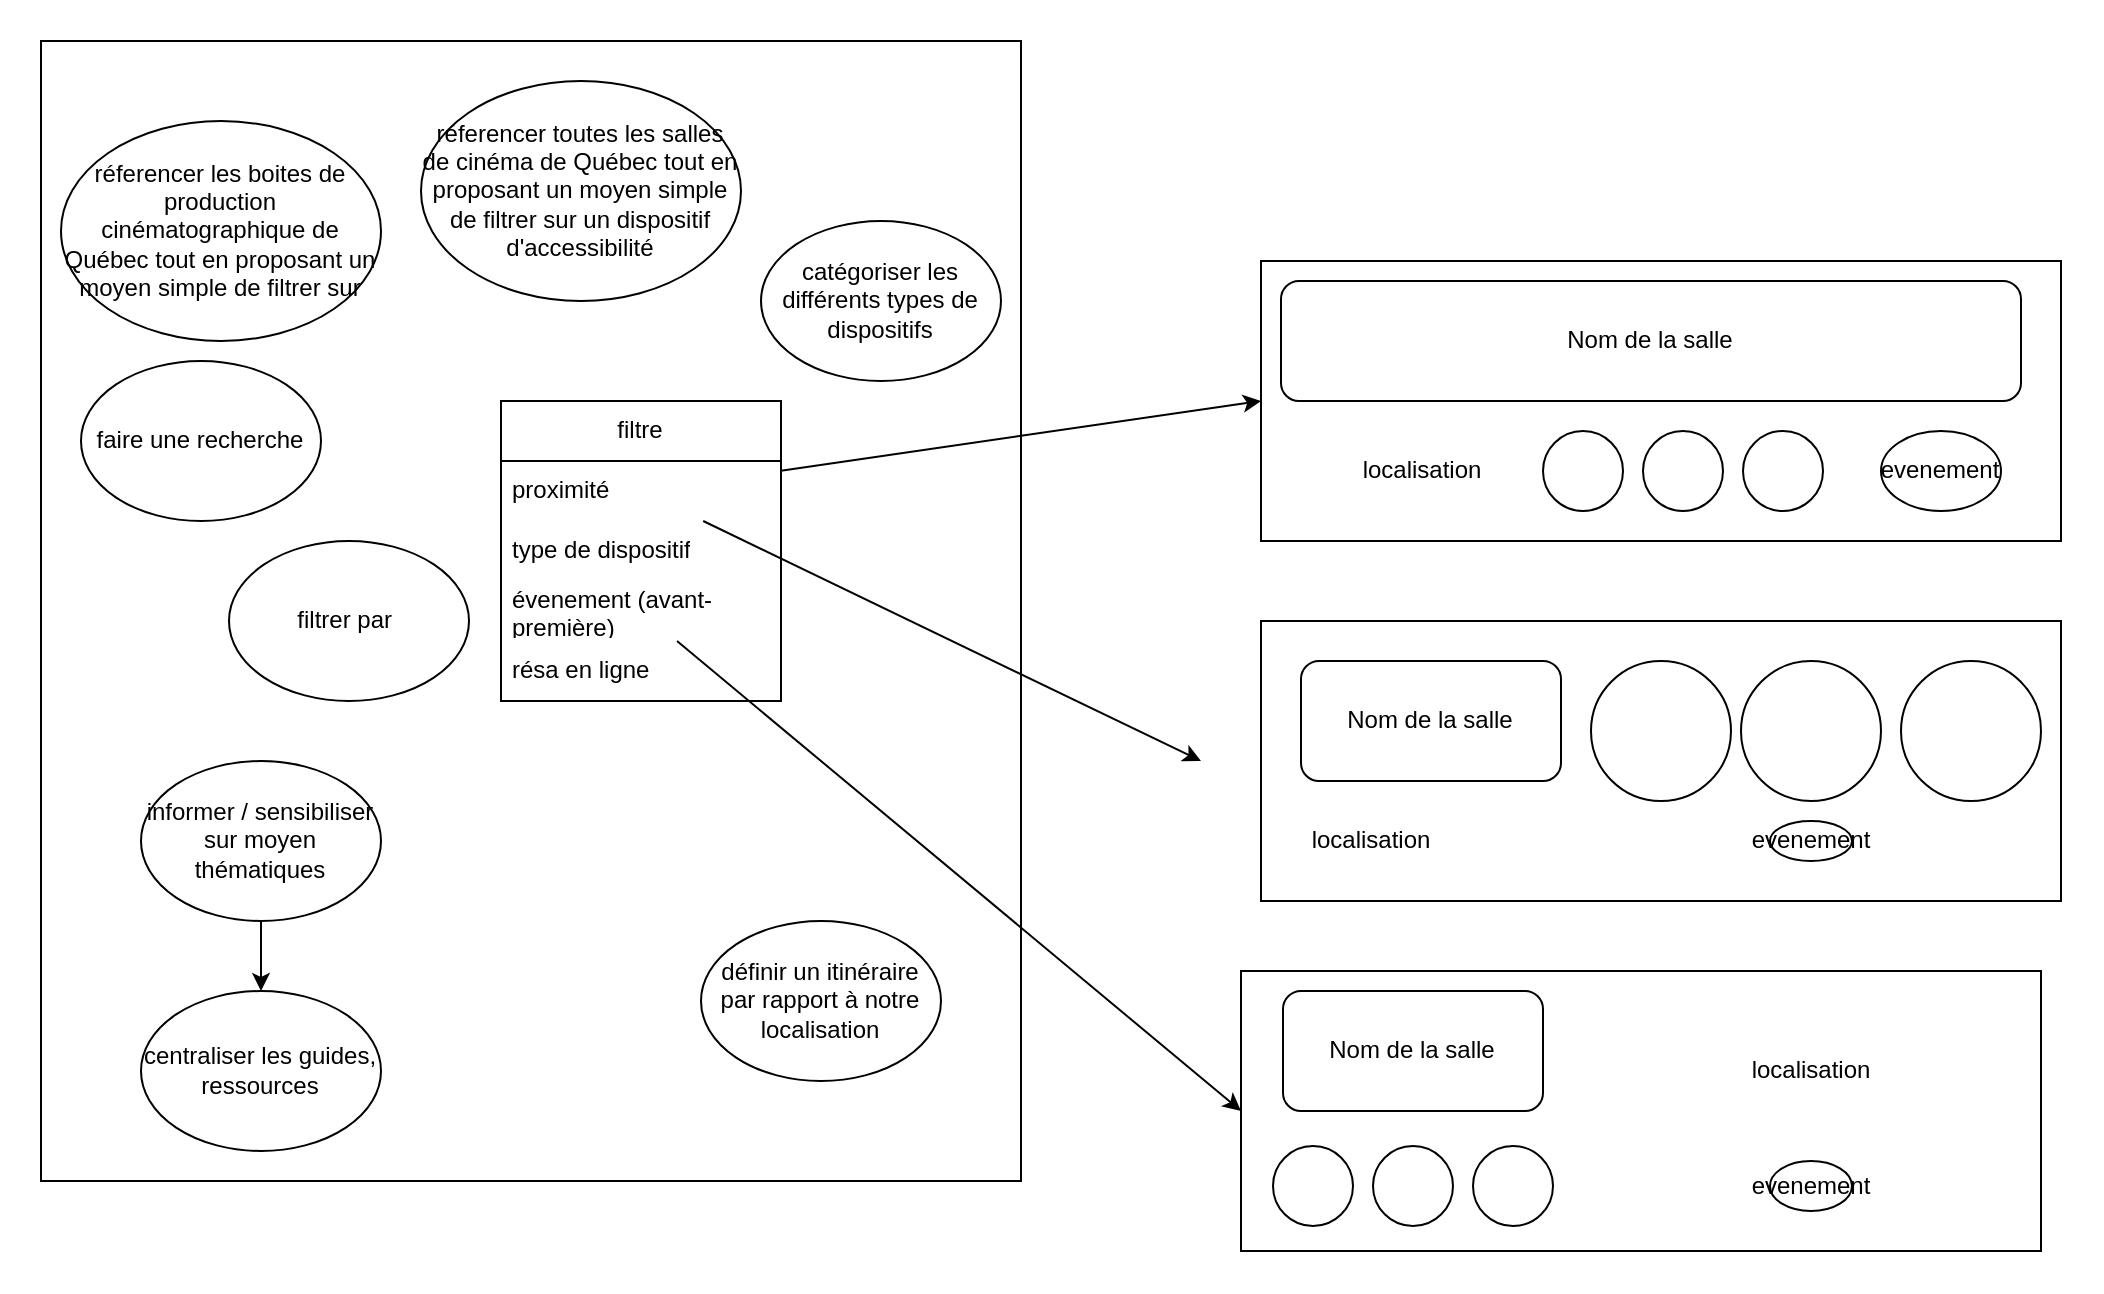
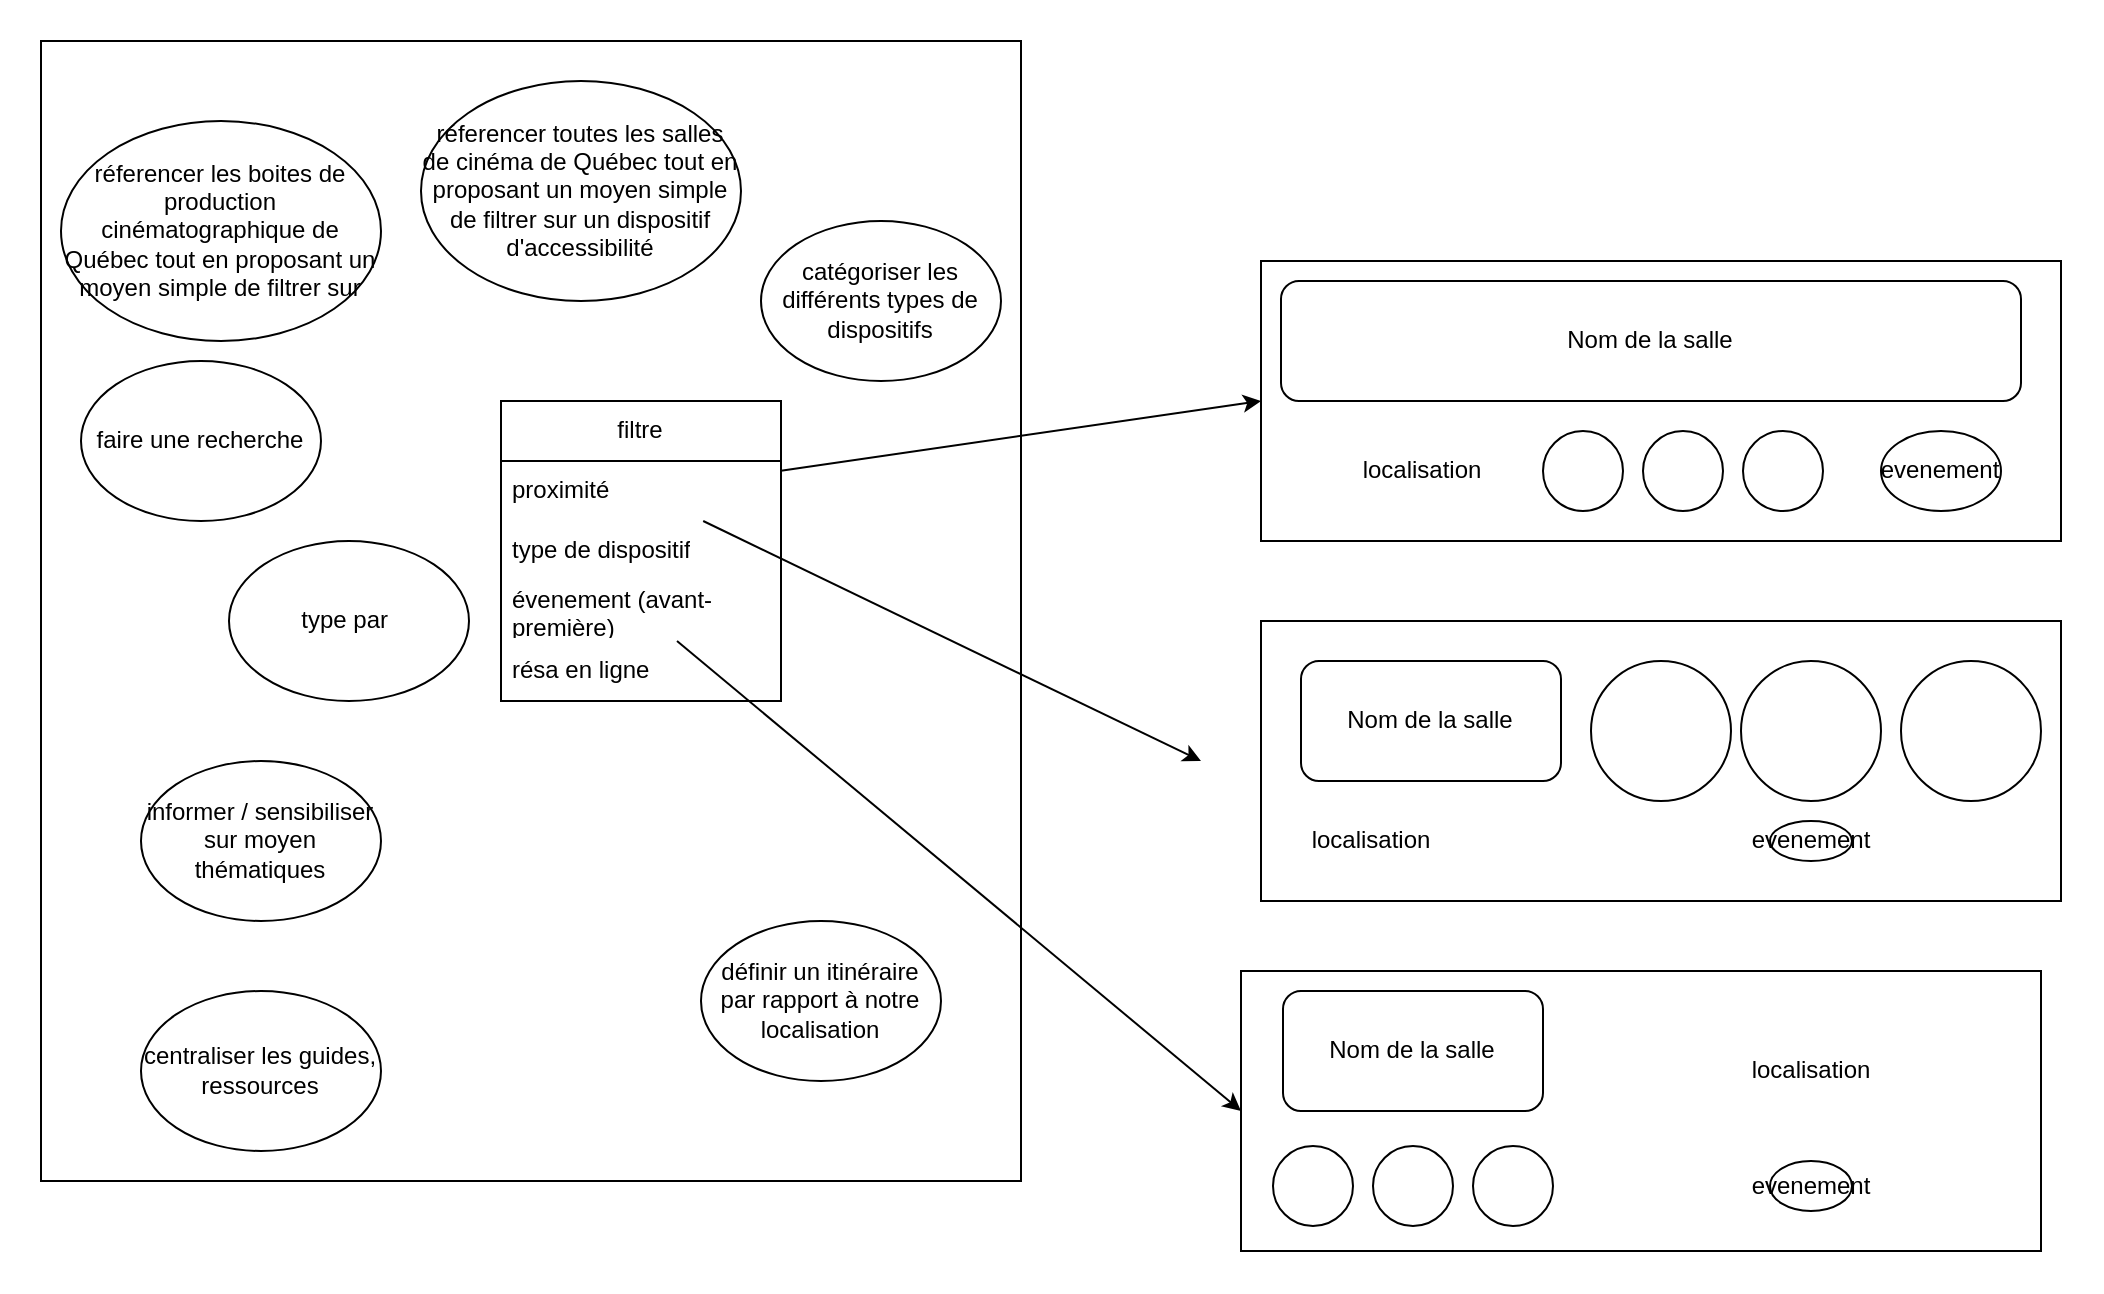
- <mxCell id="6" value="filtrer par&amp;nbsp;" style="ellipse;whiteSpace=wrap;html=1;" parent="1" vertex="1"><mxGeometry x="114" y="270" width="120" height="80" as="geometry" /></mxCell>
+ <mxCell id="6" value="type par&amp;nbsp;" style="ellipse;whiteSpace=wrap;html=1;" parent="1" vertex="1"><mxGeometry x="114" y="270" width="120" height="80" as="geometry" /></mxCell>
- <mxCell id="35" value="" style="edgeStyle=none;html=1;" parent="1" source="36" target="37" edge="1"><mxGeometry relative="1" as="geometry" /></mxCell>
